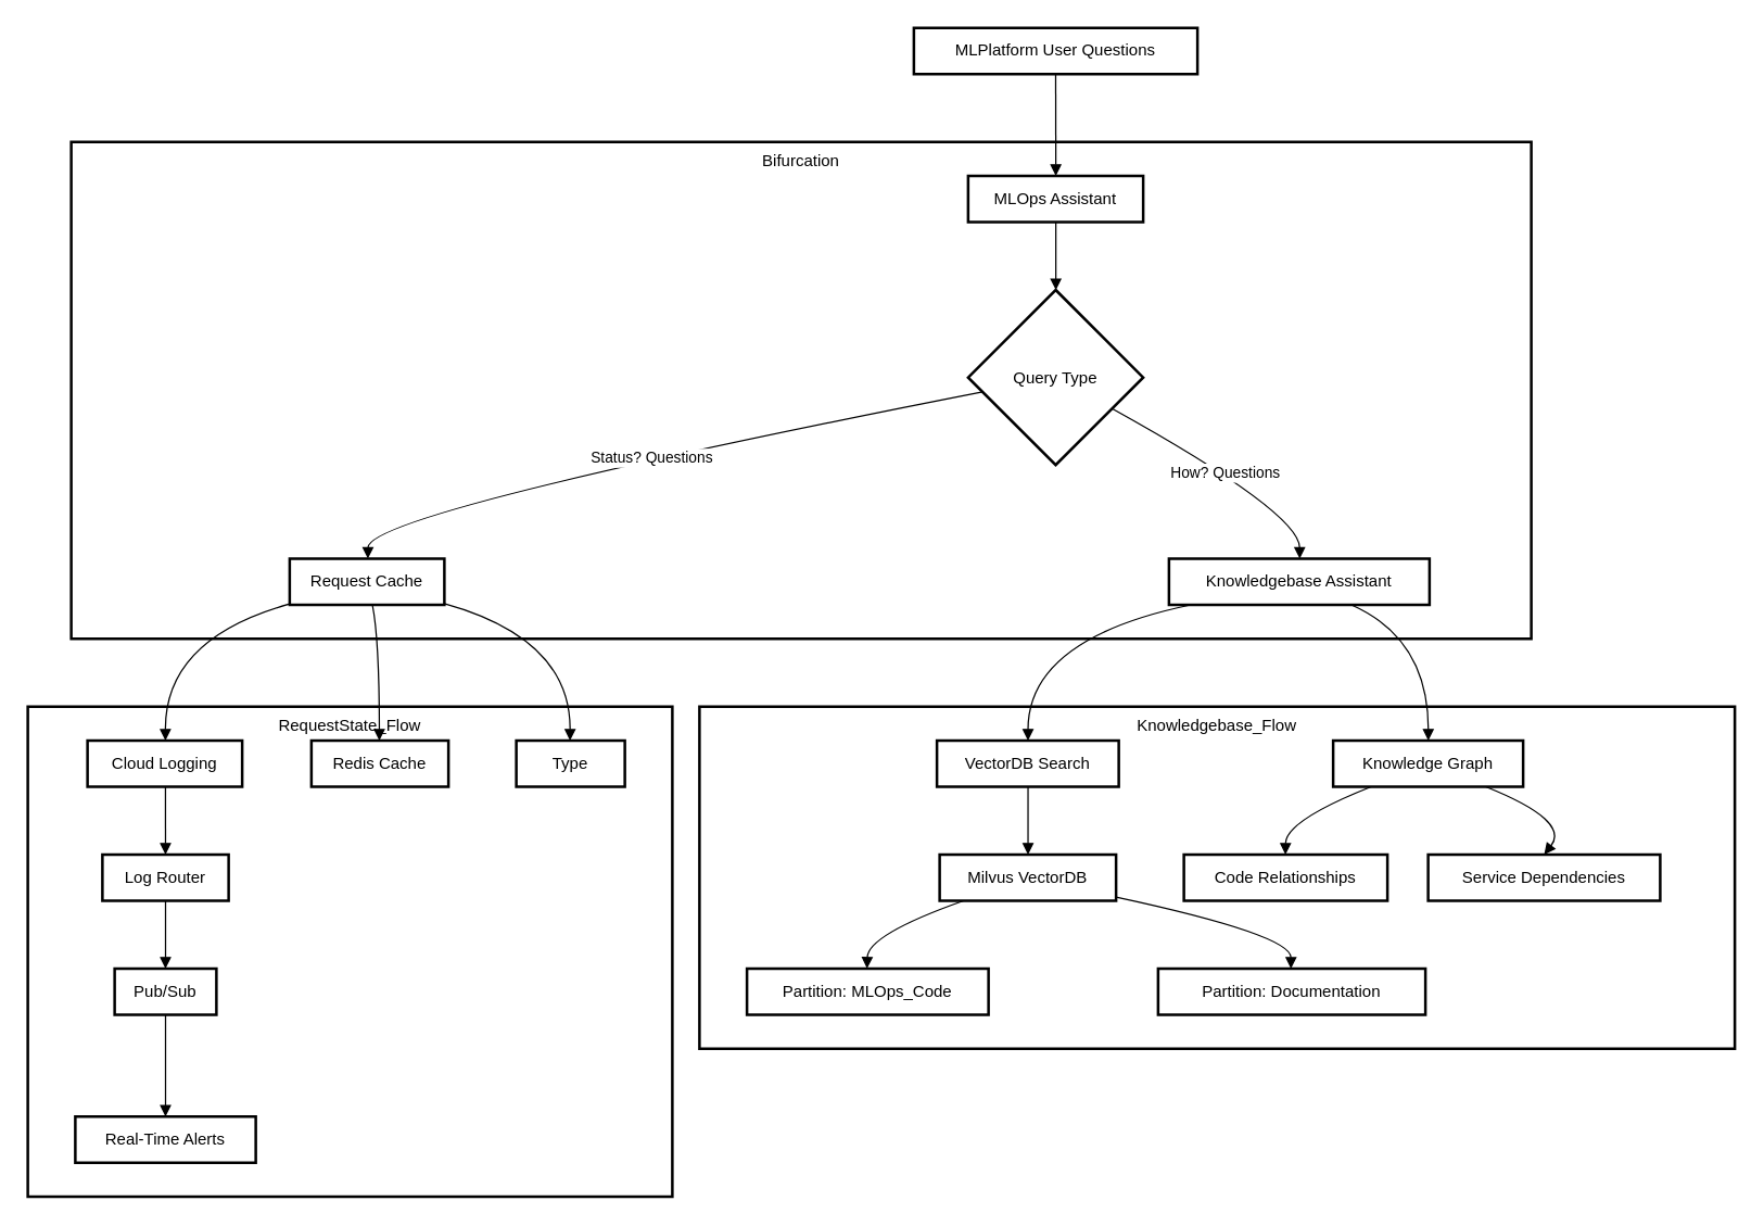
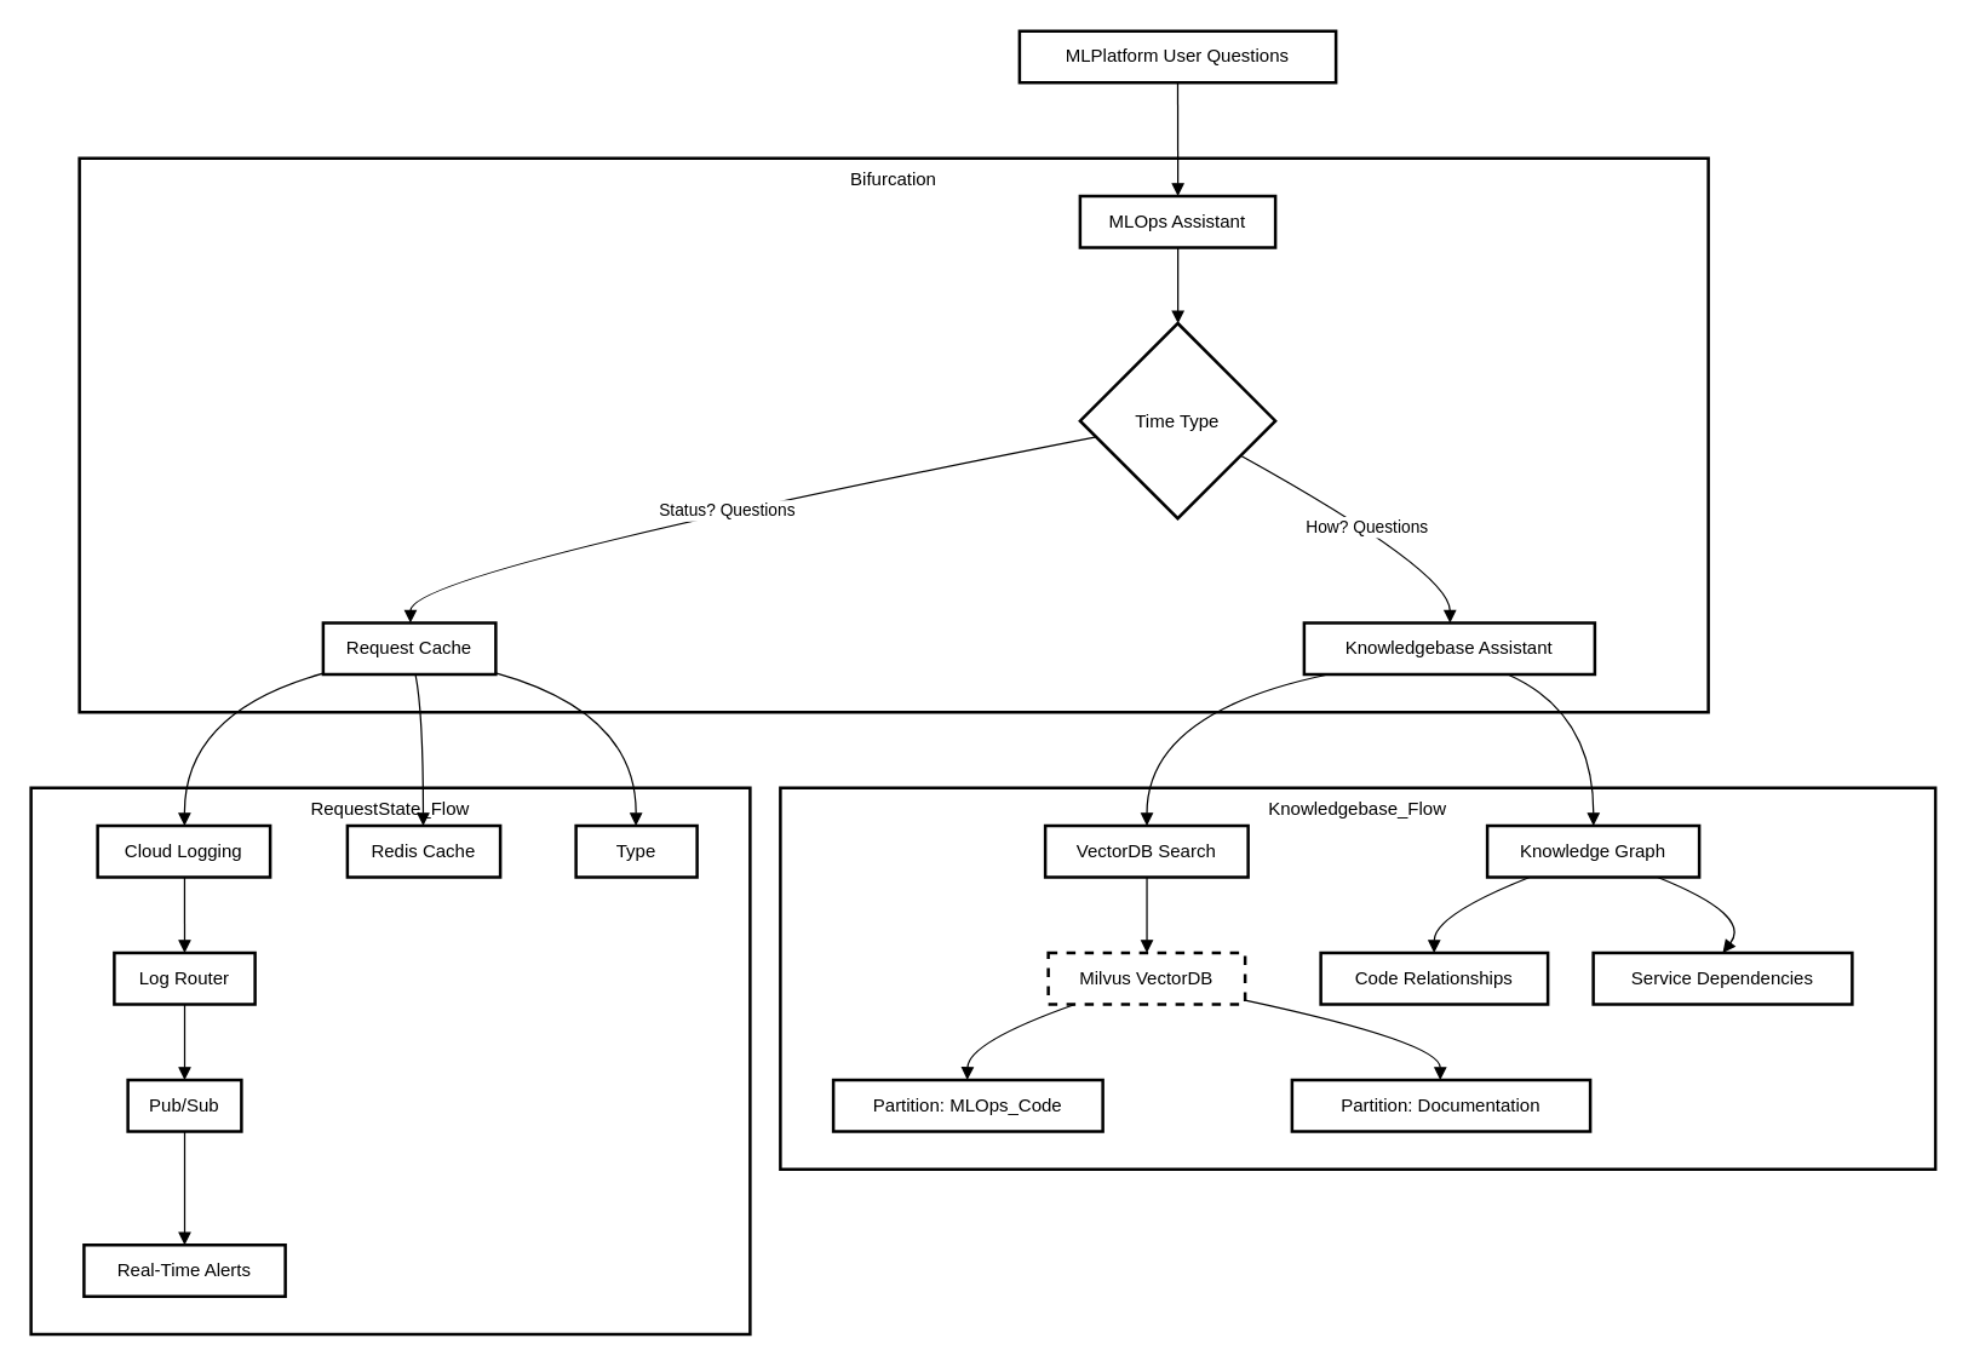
- <mxCell id="18" value="Query Type" style="rhombus;strokeWidth=2;whiteSpace=wrap;" vertex="1" parent="1"><mxGeometry x="713" y="213" width="129" height="129" as="geometry" /></mxCell>
+ <mxCell id="18" value="Time Type" style="rhombus;strokeWidth=2;whiteSpace=wrap;" vertex="1" parent="1"><mxGeometry x="713" y="213" width="129" height="129" as="geometry" /></mxCell>
- <mxCell id="12" value="Milvus VectorDB" style="whiteSpace=wrap;strokeWidth=2;" vertex="1" parent="1"><mxGeometry x="692" y="629" width="130" height="34" as="geometry" /></mxCell>
+ <mxCell id="12" value="Milvus VectorDB" style="whiteSpace=wrap;strokeWidth=2;dashed=1;" vertex="1" parent="1"><mxGeometry x="692" y="629" width="130" height="34" as="geometry" /></mxCell>
